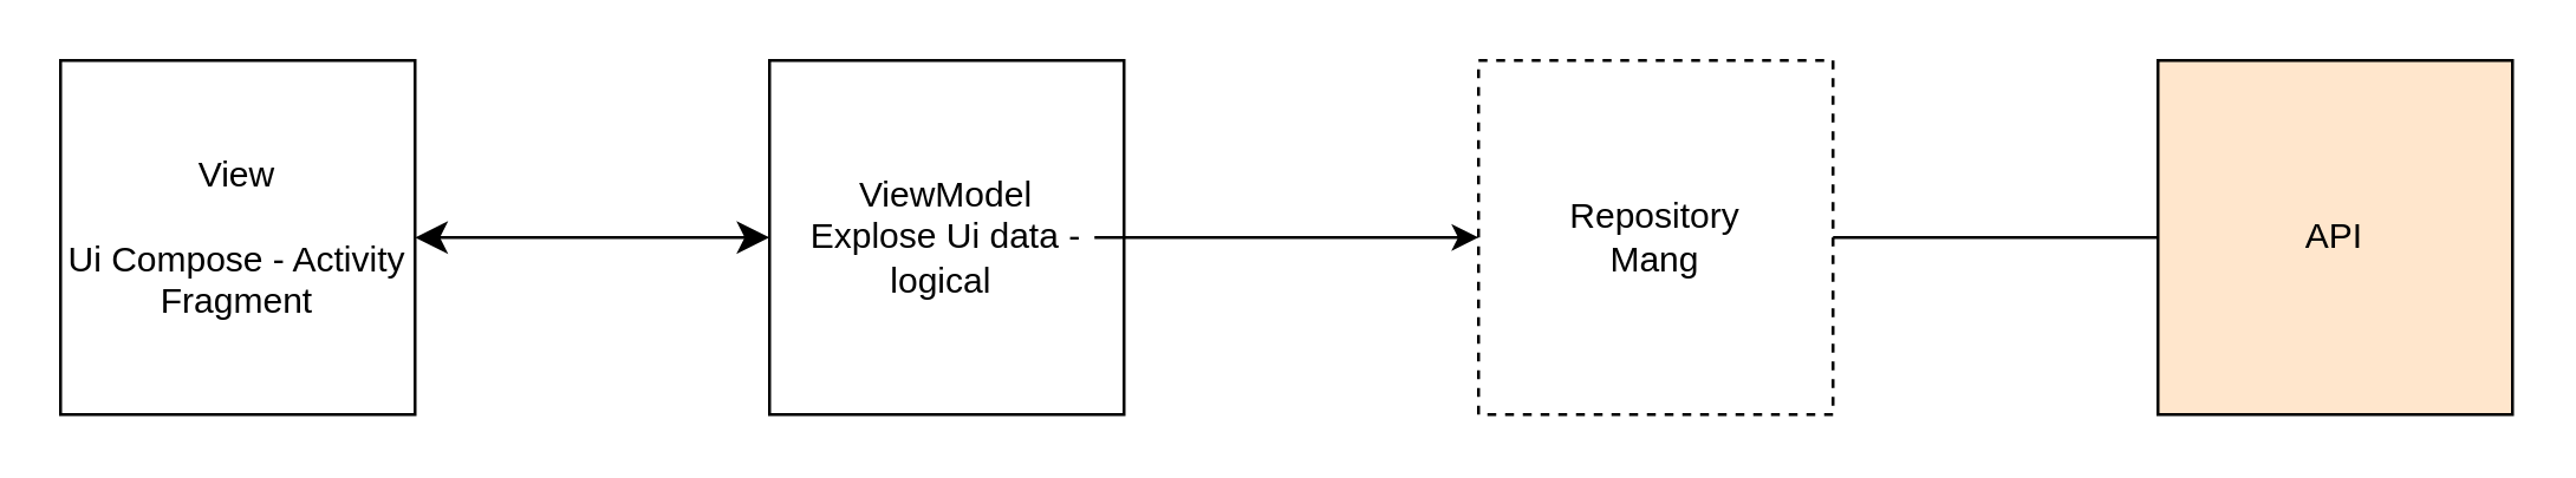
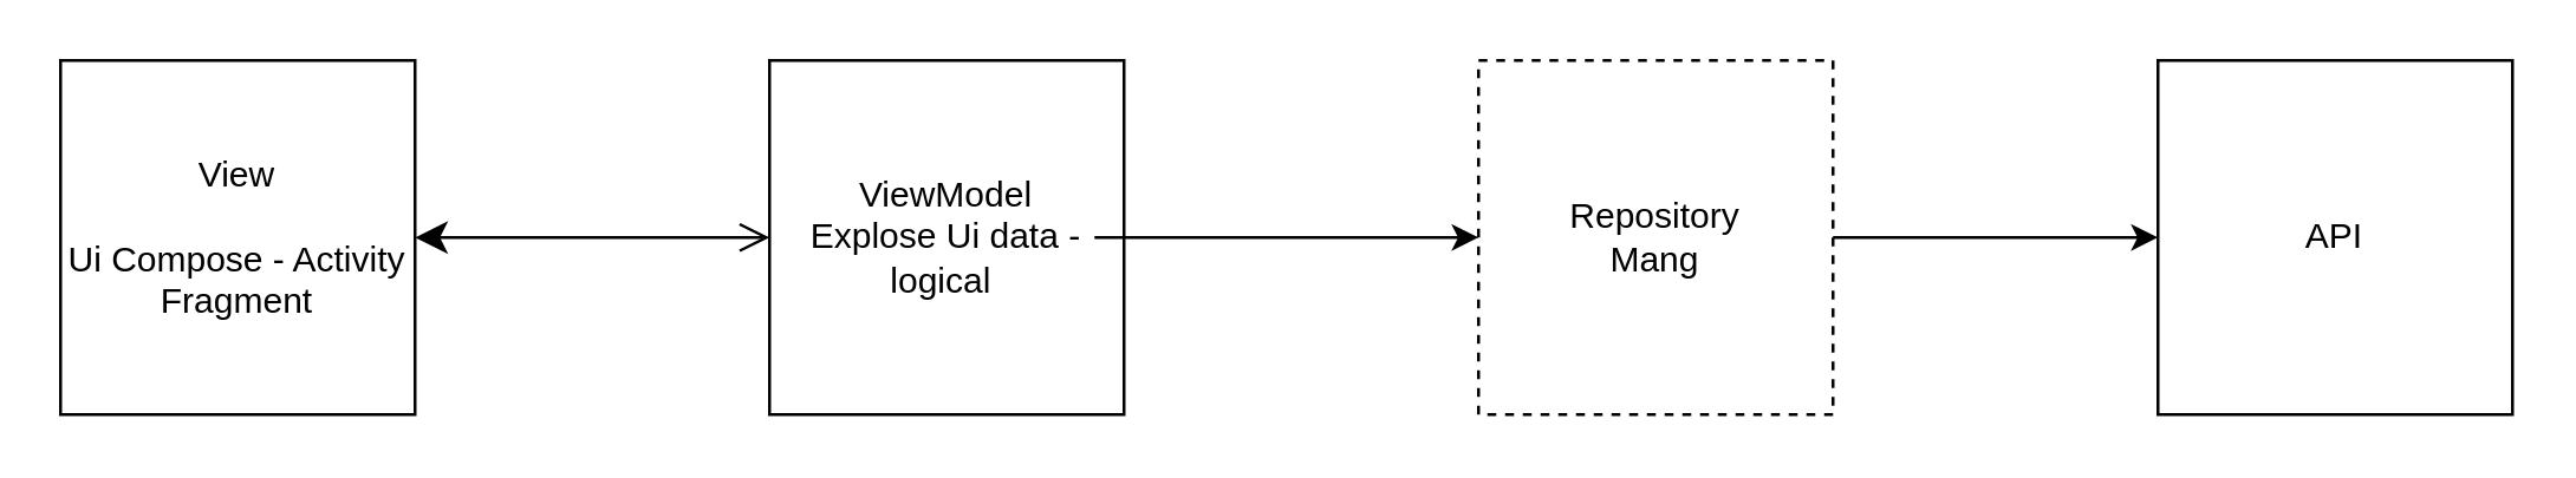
- <mxCell id="6" value="" style="edgeStyle=none;orthogonalLoop=1;jettySize=auto;html=1;endArrow=classic;startArrow=classic;endSize=8;startSize=8;rounded=0;exitX=1;exitY=0.5;exitDx=0;exitDy=0;entryX=0;entryY=0.5;entryDx=0;entryDy=0;" edge="1" parent="1" source="4" target="2"><mxGeometry width="100" relative="1" as="geometry"><mxPoint x="140" y="70" as="sourcePoint" /><mxPoint x="240" y="70" as="targetPoint" /><Array as="points" /></mxGeometry></mxCell>
+ <mxCell id="6" value="" style="edgeStyle=none;orthogonalLoop=1;jettySize=auto;html=1;endArrow=open;startArrow=classic;endSize=8;startSize=8;rounded=0;exitX=1;exitY=0.5;exitDx=0;exitDy=0;entryX=0;entryY=0.5;entryDx=0;entryDy=0;" edge="1" parent="1" source="4" target="2"><mxGeometry width="100" relative="1" as="geometry"><mxPoint x="140" y="70" as="sourcePoint" /><mxPoint x="240" y="70" as="targetPoint" /><Array as="points" /></mxGeometry></mxCell>
- <mxCell id="8" value="" style="edgeStyle=none;orthogonalLoop=1;jettySize=auto;html=1;rounded=0;exitX=1;exitY=0.5;exitDx=0;exitDy=0;entryX=0;entryY=0.5;entryDx=0;entryDy=0;endArrow=none;" edge="1" parent="1" source="3" target="5"><mxGeometry width="100" relative="1" as="geometry"><mxPoint x="610" y="80" as="sourcePoint" /><mxPoint x="710" y="80" as="targetPoint" /><Array as="points" /></mxGeometry></mxCell>
+ <mxCell id="8" value="" style="edgeStyle=none;orthogonalLoop=1;jettySize=auto;html=1;rounded=0;exitX=1;exitY=0.5;exitDx=0;exitDy=0;entryX=0;entryY=0.5;entryDx=0;entryDy=0;" edge="1" parent="1" source="3" target="5"><mxGeometry width="100" relative="1" as="geometry"><mxPoint x="610" y="80" as="sourcePoint" /><mxPoint x="710" y="80" as="targetPoint" /><Array as="points" /></mxGeometry></mxCell>
- <mxCell id="5" value="API" style="html=1;whiteSpace=wrap;fillColor=#ffe6cc;" vertex="1" parent="1"><mxGeometry x="730" y="20" width="120" height="120" as="geometry" /></mxCell>
+ <mxCell id="5" value="API" style="html=1;whiteSpace=wrap;" vertex="1" parent="1"><mxGeometry x="730" y="20" width="120" height="120" as="geometry" /></mxCell>
